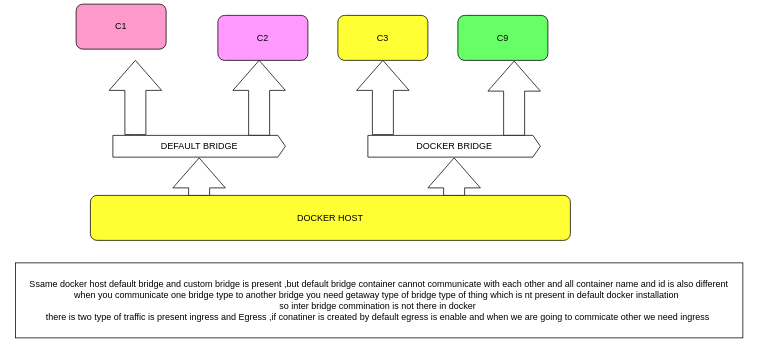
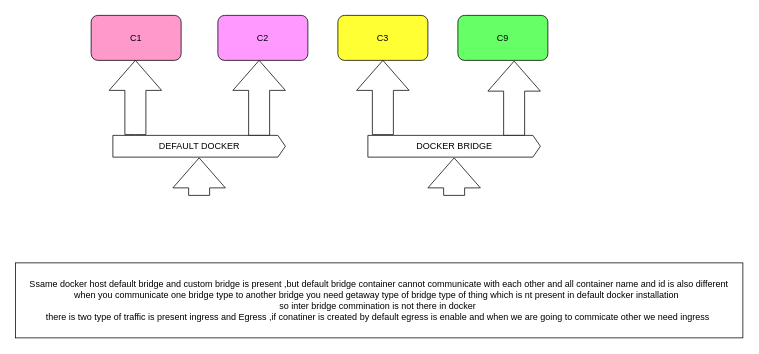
- <mxCell id="3" value="C1" style="rounded=1;whiteSpace=wrap;html=1;fillColor=#FF99CC;" vertex="1" parent="1"><mxGeometry x="101" y="5" width="120" height="60" as="geometry" /></mxCell>
+ <mxCell id="3" value="C1" style="rounded=1;whiteSpace=wrap;html=1;fillColor=#FF99CC;" vertex="1" parent="1"><mxGeometry x="121" y="20" width="120" height="60" as="geometry" /></mxCell>
- <mxCell id="7" value="DEFAULT BRIDGE" style="html=1;shadow=0;dashed=0;align=center;verticalAlign=middle;shape=mxgraph.arrows2.arrow;dy=0;dx=10;notch=0;" vertex="1" parent="1"><mxGeometry x="150" y="180" width="230" height="29" as="geometry" /></mxCell>
+ <mxCell id="7" value="DEFAULT DOCKER" style="html=1;shadow=0;dashed=0;align=center;verticalAlign=middle;shape=mxgraph.arrows2.arrow;dy=0;dx=10;notch=0;" vertex="1" parent="1"><mxGeometry x="150" y="180" width="230" height="29" as="geometry" /></mxCell>
- <mxCell id="2" value="DOCKER HOST" style="rounded=1;whiteSpace=wrap;html=1;fillColor=#FFFF33;" vertex="1" parent="1"><mxGeometry x="120" y="260" width="640" height="60" as="geometry" /></mxCell>
